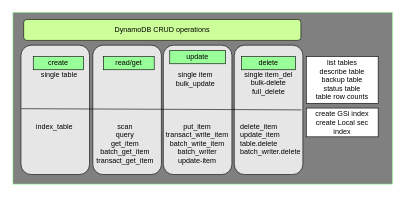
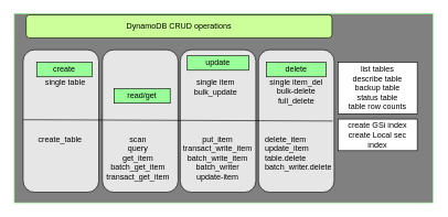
- <mxCell id="7" value="DynamoDB CRUD operations" style="rounded=1;whiteSpace=wrap;html=1;fillColor=#CCFF99;" vertex="1" parent="1"><mxGeometry x="38" y="32" width="463" height="35" as="geometry" /></mxCell>
+ <mxCell id="7" value="DynamoDB CRUD operations" style="rounded=1;whiteSpace=wrap;html=1;fillColor=#CCFF99;" vertex="1" parent="1"><mxGeometry x="38" y="22" width="463" height="35" as="geometry" /></mxCell>
- <mxCell id="10" value="read/get" style="rounded=0;whiteSpace=wrap;html=1;fillColor=#99FF99;" vertex="1" parent="1"><mxGeometry x="171" y="94" width="85" height="22" as="geometry" /></mxCell>
+ <mxCell id="10" value="read/get" style="rounded=0;whiteSpace=wrap;html=1;fillColor=#99FF99;" vertex="1" parent="1"><mxGeometry x="171" y="134" width="85" height="22" as="geometry" /></mxCell>
- <mxCell id="20" value="index_table" style="text;html=1;strokeColor=none;fillColor=none;align=center;verticalAlign=middle;whiteSpace=wrap;rounded=0;" vertex="1" parent="1"><mxGeometry x="41" y="189" width="97" height="46" as="geometry" /></mxCell>
+ <mxCell id="20" value="create_table" style="text;html=1;strokeColor=none;fillColor=none;align=center;verticalAlign=middle;whiteSpace=wrap;rounded=0;" vertex="1" parent="1"><mxGeometry x="41" y="189" width="97" height="46" as="geometry" /></mxCell>
